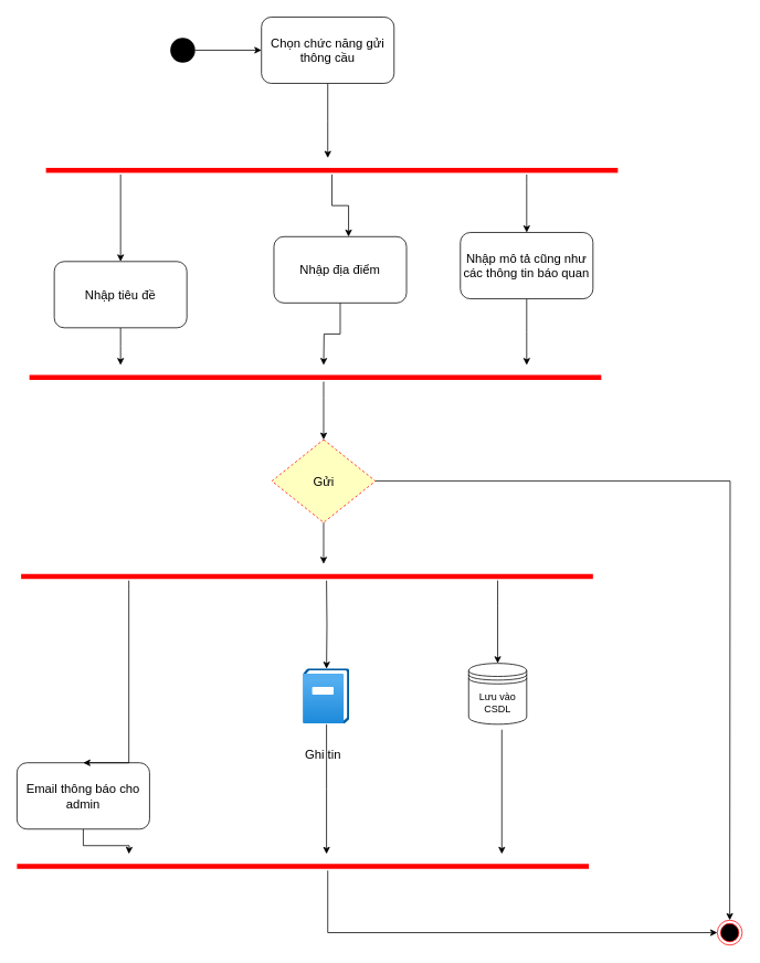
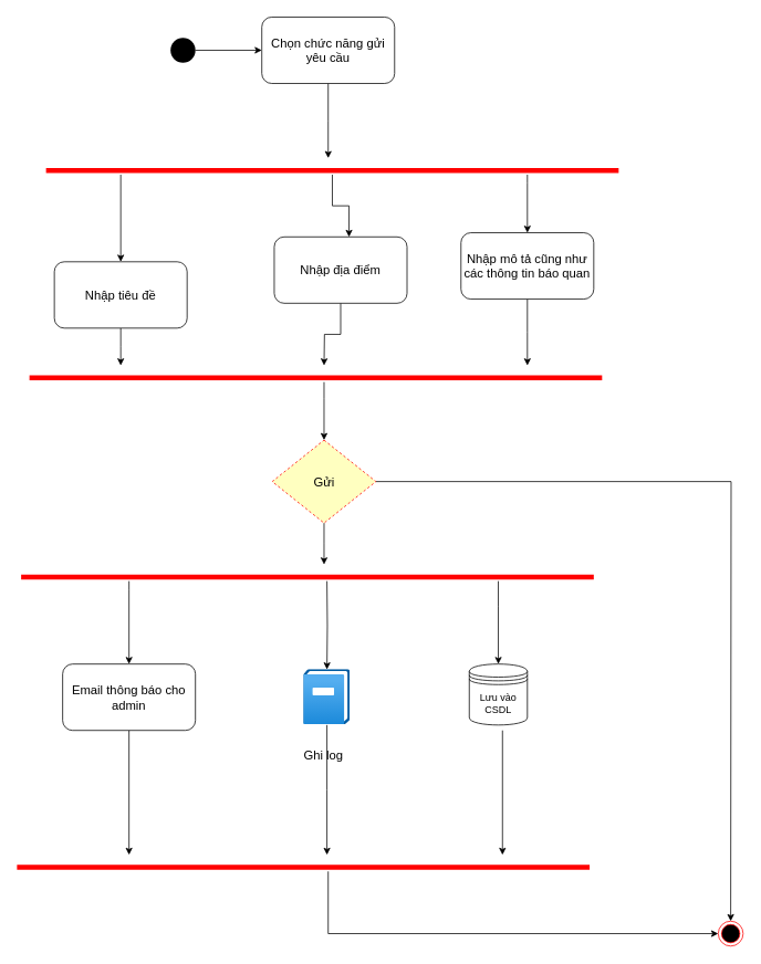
- <mxCell id="5" value="Chọn chức năng gửi thông cầu" style="shape=rect;html=1;rounded=1;whiteSpace=wrap;align=center;fontSize=15;" parent="1" vertex="1"><mxGeometry x="315" y="20" width="160" height="80" as="geometry" /></mxCell>
+ <mxCell id="5" value="Chọn chức năng gửi yêu cầu" style="shape=rect;html=1;rounded=1;whiteSpace=wrap;align=center;fontSize=15;" parent="1" vertex="1"><mxGeometry x="315" y="20" width="160" height="80" as="geometry" /></mxCell>
- <mxCell id="22" value="Ghi tin" style="text;html=1;align=center;verticalAlign=middle;resizable=0;points=[];autosize=1;fontSize=15;" parent="1" vertex="1"><mxGeometry x="358.5" y="900" width="60" height="20" as="geometry" /></mxCell>
+ <mxCell id="22" value="Ghi log" style="text;html=1;align=center;verticalAlign=middle;resizable=0;points=[];autosize=1;fontSize=15;" parent="1" vertex="1"><mxGeometry x="358.5" y="900" width="60" height="20" as="geometry" /></mxCell>
- <mxCell id="19" value="Email thông báo cho admin" style="shape=rect;html=1;rounded=1;whiteSpace=wrap;align=center;fontSize=15;" parent="1" vertex="1"><mxGeometry x="20" y="920" width="160" height="80" as="geometry" /></mxCell>
+ <mxCell id="19" value="Email thông báo cho admin" style="shape=rect;html=1;rounded=1;whiteSpace=wrap;align=center;fontSize=15;" parent="1" vertex="1"><mxGeometry x="75" y="800" width="160" height="80" as="geometry" /></mxCell>
